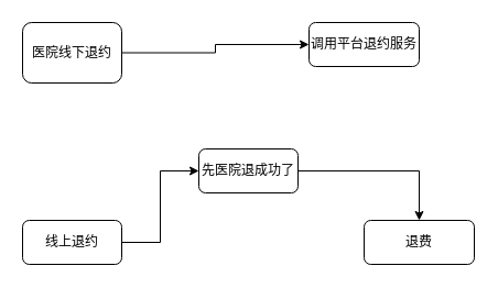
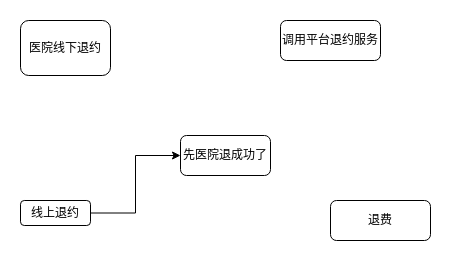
- <mxCell id="2" style="edgeStyle=orthogonalEdgeStyle;rounded=0;orthogonalLoop=1;jettySize=auto;html=1;entryX=0;entryY=0.5;entryDx=0;entryDy=0;" edge="1" parent="1" source="3" target="4"><mxGeometry relative="1" as="geometry" /></mxCell>
- <mxCell id="8" value="" style="edgeStyle=orthogonalEdgeStyle;rounded=0;orthogonalLoop=1;jettySize=auto;html=1;" edge="1" parent="1" source="9" target="7"><mxGeometry relative="1" as="geometry" /></mxCell>
- <mxCell id="6" value="线上退约" style="rounded=1;whiteSpace=wrap;html=1;" vertex="1" parent="1"><mxGeometry x="20" y="200" width="90" height="40" as="geometry" /></mxCell>
+ <mxCell id="6" value="线上退约" style="rounded=1;whiteSpace=wrap;html=1;" vertex="1" parent="1"><mxGeometry x="20" y="200" width="70" height="25" as="geometry" /></mxCell>
